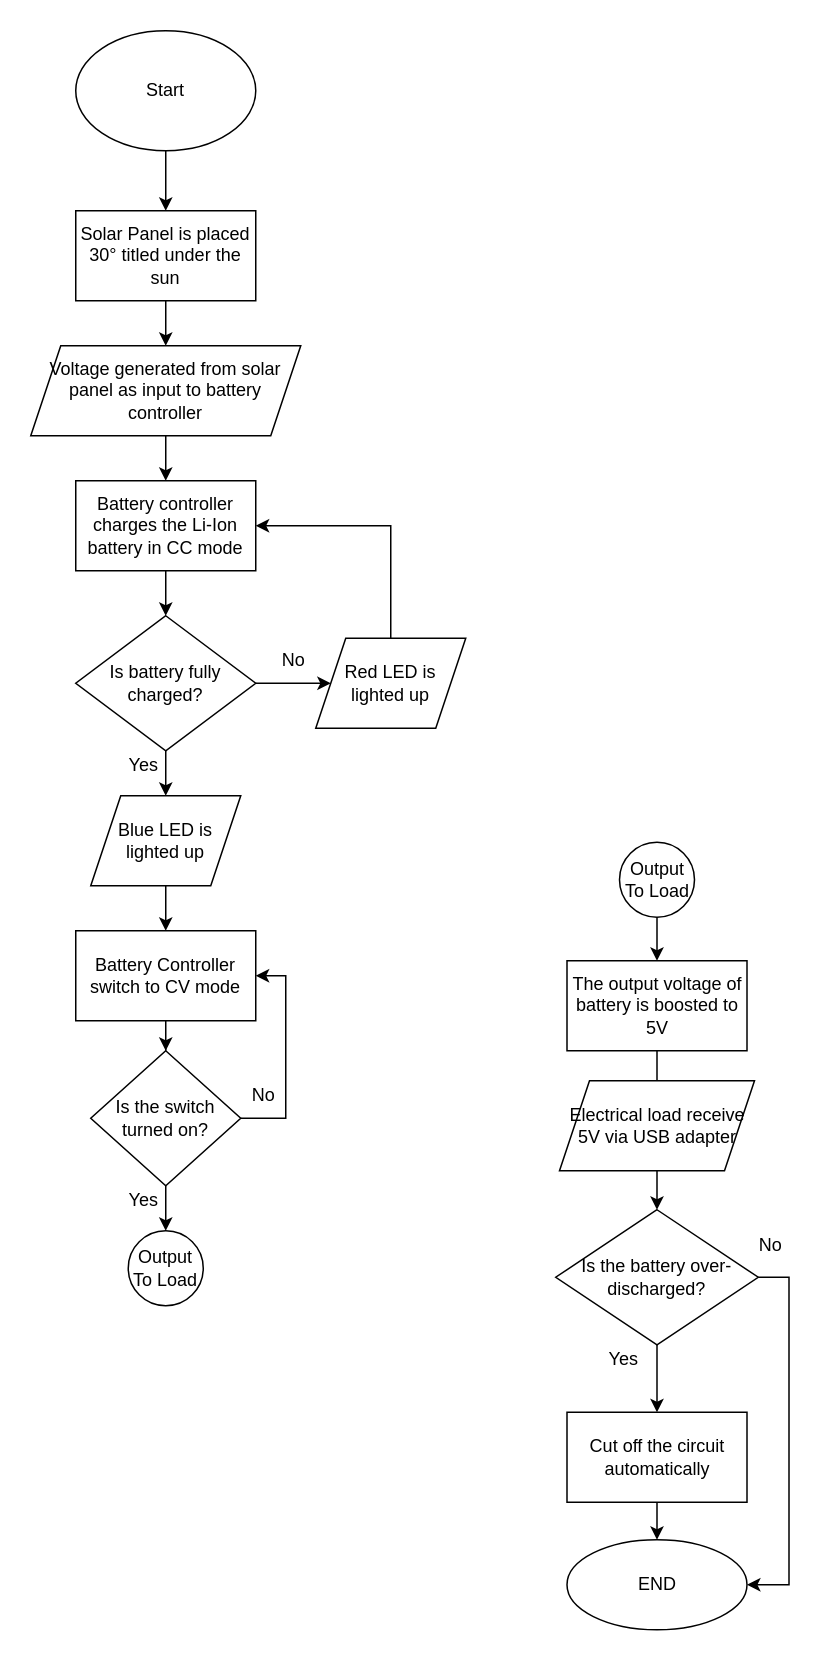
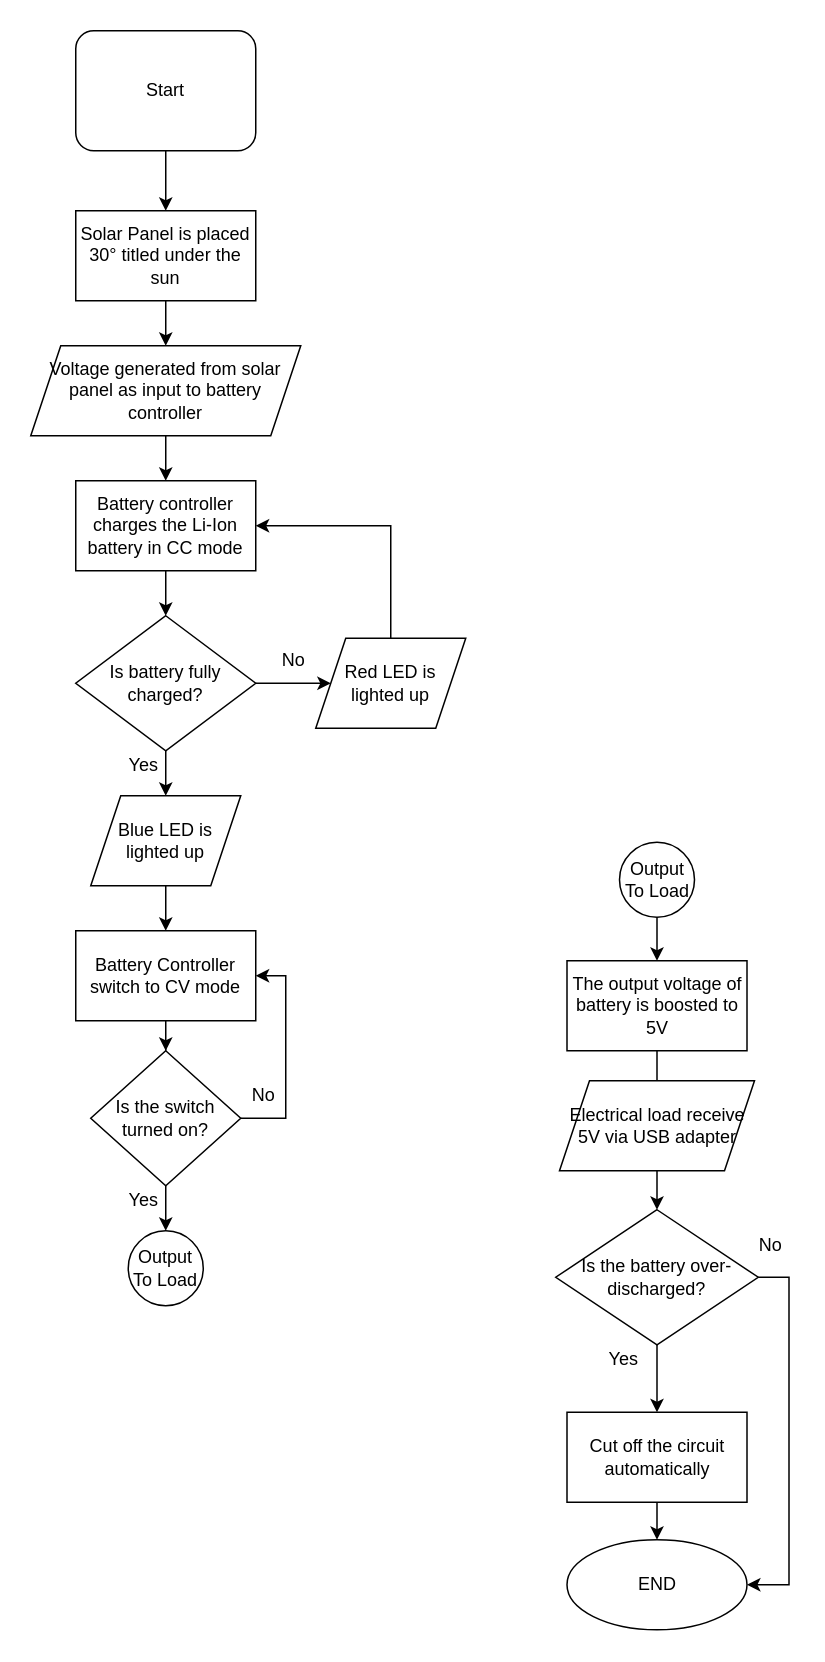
- <mxCell id="3" value="Start" style="ellipse;whiteSpace=wrap;html=1;" vertex="1" parent="1"><mxGeometry x="50" y="20" width="120" height="80" as="geometry" /></mxCell>
+ <mxCell id="3" value="Start" style="whiteSpace=wrap;html=1;rounded=1;" vertex="1" parent="1"><mxGeometry x="50" y="20" width="120" height="80" as="geometry" /></mxCell>
